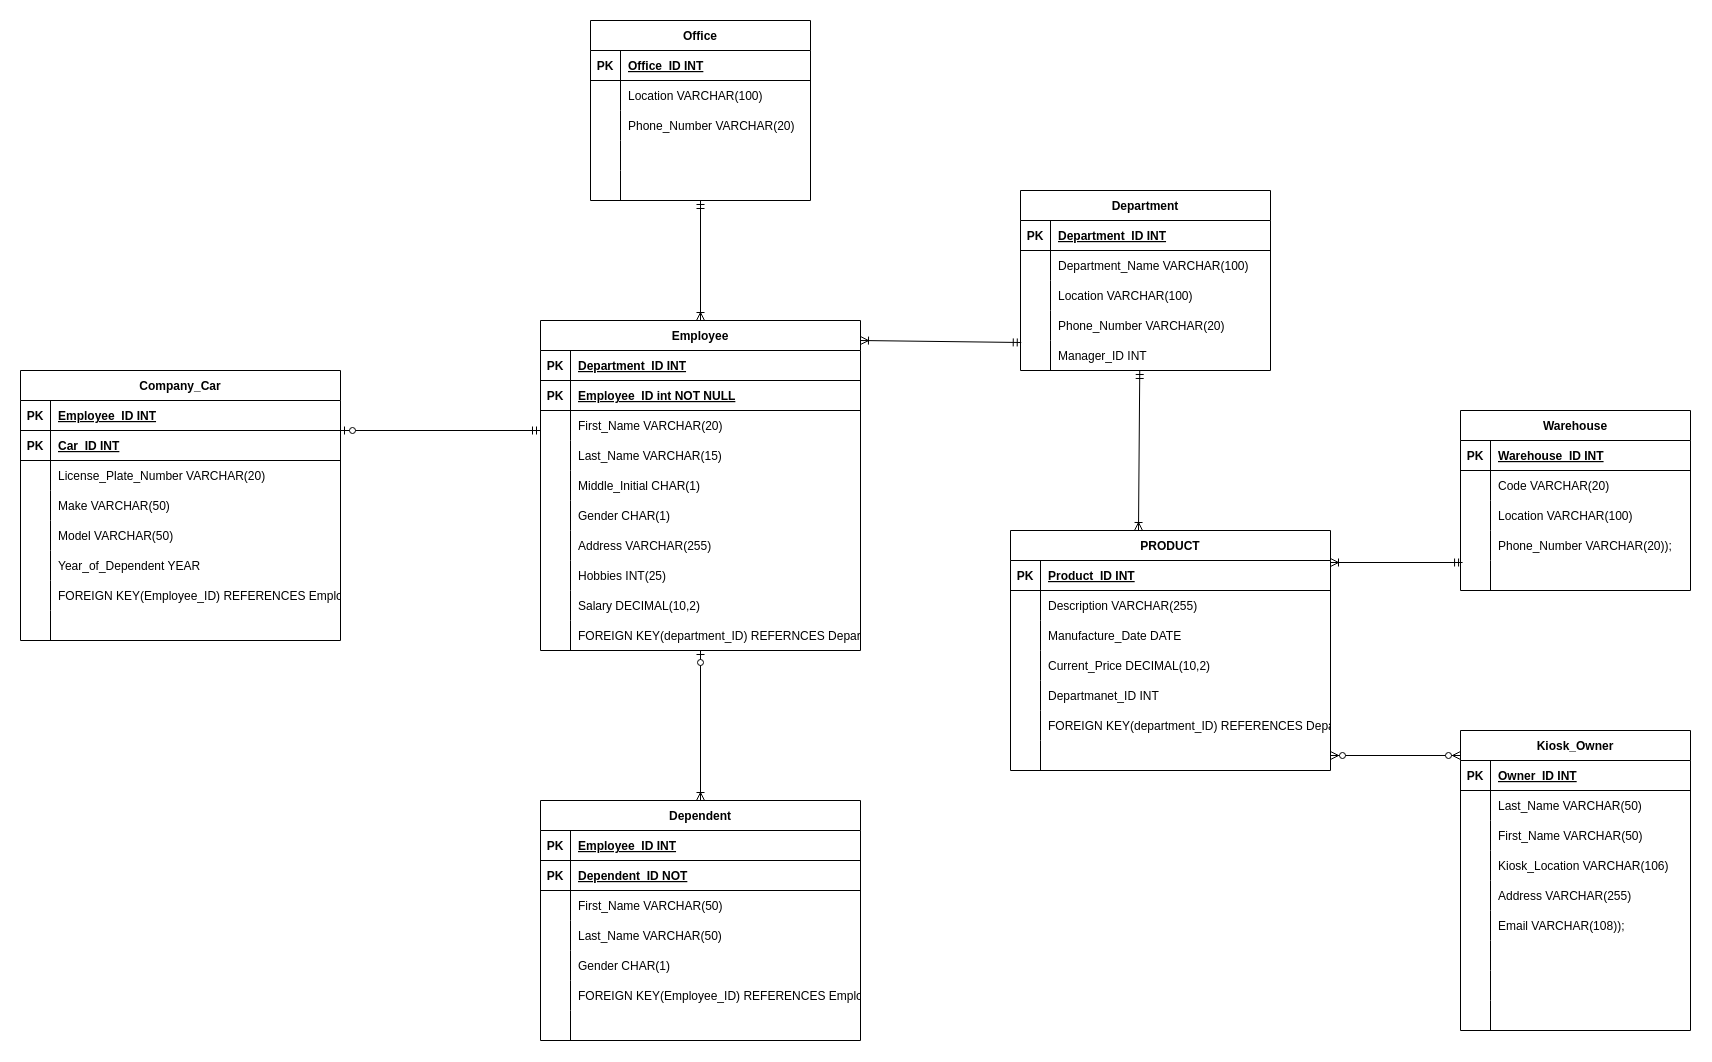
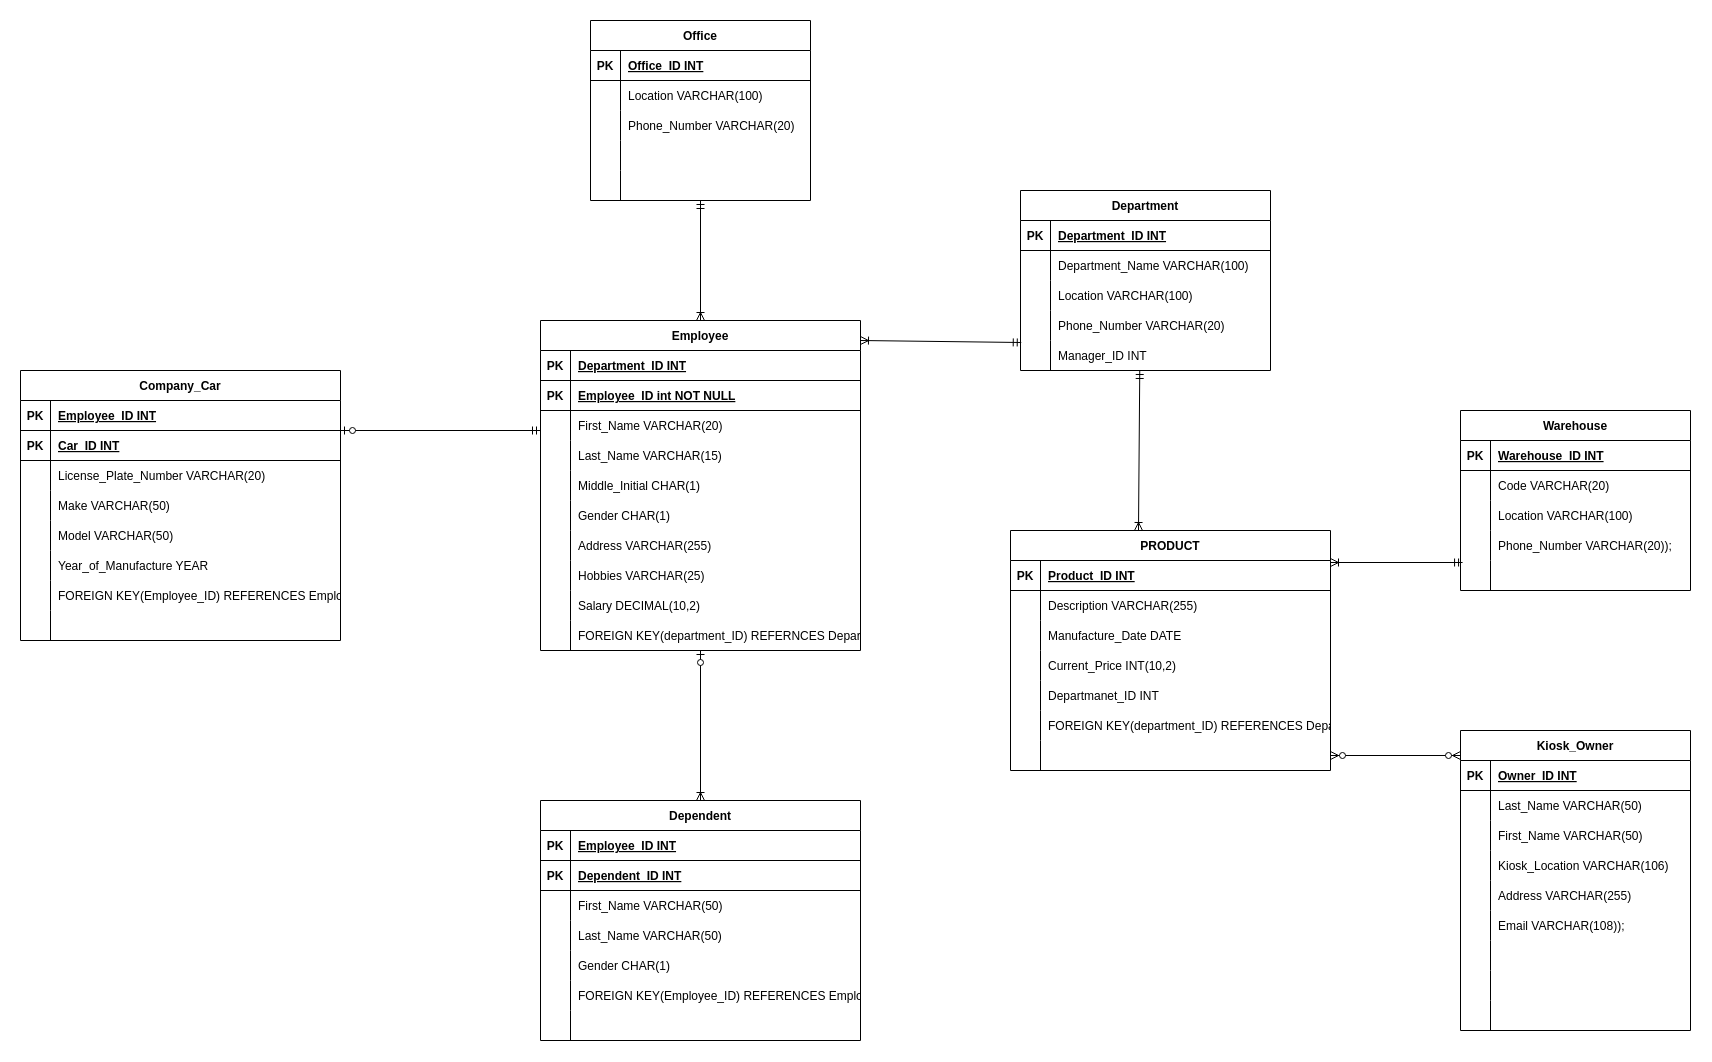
- <mxCell id="105" value="Year_of_Dependent YEAR" style="shape=partialRectangle;overflow=hidden;connectable=0;fillColor=none;align=left;strokeColor=inherit;top=0;left=0;bottom=0;right=0;spacingLeft=6;" vertex="1" parent="103"><mxGeometry x="30" width="290" height="30" as="geometry"><mxRectangle width="290" height="30" as="alternateBounds" /></mxGeometry></mxCell>
+ <mxCell id="105" value="Year_of_Manufacture YEAR" style="shape=partialRectangle;overflow=hidden;connectable=0;fillColor=none;align=left;strokeColor=inherit;top=0;left=0;bottom=0;right=0;spacingLeft=6;" vertex="1" parent="103"><mxGeometry x="30" width="290" height="30" as="geometry"><mxRectangle width="290" height="30" as="alternateBounds" /></mxGeometry></mxCell>
- <mxCell id="26" value="Hobbies INT(25)" style="shape=partialRectangle;overflow=hidden;connectable=0;fillColor=none;align=left;strokeColor=inherit;top=0;left=0;bottom=0;right=0;spacingLeft=6;" vertex="1" parent="24"><mxGeometry x="30" width="290" height="30" as="geometry"><mxRectangle width="290" height="30" as="alternateBounds" /></mxGeometry></mxCell>
+ <mxCell id="26" value="Hobbies VARCHAR(25)" style="shape=partialRectangle;overflow=hidden;connectable=0;fillColor=none;align=left;strokeColor=inherit;top=0;left=0;bottom=0;right=0;spacingLeft=6;" vertex="1" parent="24"><mxGeometry x="30" width="290" height="30" as="geometry"><mxRectangle width="290" height="30" as="alternateBounds" /></mxGeometry></mxCell>
- <mxCell id="124" value="Current_Price DECIMAL(10,2)" style="shape=partialRectangle;overflow=hidden;connectable=0;fillColor=none;align=left;strokeColor=inherit;top=0;left=0;bottom=0;right=0;spacingLeft=6;" vertex="1" parent="122"><mxGeometry x="30" width="290" height="30" as="geometry"><mxRectangle width="290" height="30" as="alternateBounds" /></mxGeometry></mxCell>
+ <mxCell id="124" value="Current_Price INT(10,2)" style="shape=partialRectangle;overflow=hidden;connectable=0;fillColor=none;align=left;strokeColor=inherit;top=0;left=0;bottom=0;right=0;spacingLeft=6;" vertex="1" parent="122"><mxGeometry x="30" width="290" height="30" as="geometry"><mxRectangle width="290" height="30" as="alternateBounds" /></mxGeometry></mxCell>
- <mxCell id="55" value="Dependent_ID NOT " style="shape=partialRectangle;overflow=hidden;connectable=0;fillColor=none;align=left;strokeColor=inherit;top=0;left=0;bottom=0;right=0;spacingLeft=6;fontStyle=5;" vertex="1" parent="53"><mxGeometry x="30" width="290" height="30" as="geometry"><mxRectangle width="290" height="30" as="alternateBounds" /></mxGeometry></mxCell>
+ <mxCell id="55" value="Dependent_ID INT " style="shape=partialRectangle;overflow=hidden;connectable=0;fillColor=none;align=left;strokeColor=inherit;top=0;left=0;bottom=0;right=0;spacingLeft=6;fontStyle=5;" vertex="1" parent="53"><mxGeometry x="30" width="290" height="30" as="geometry"><mxRectangle width="290" height="30" as="alternateBounds" /></mxGeometry></mxCell>
